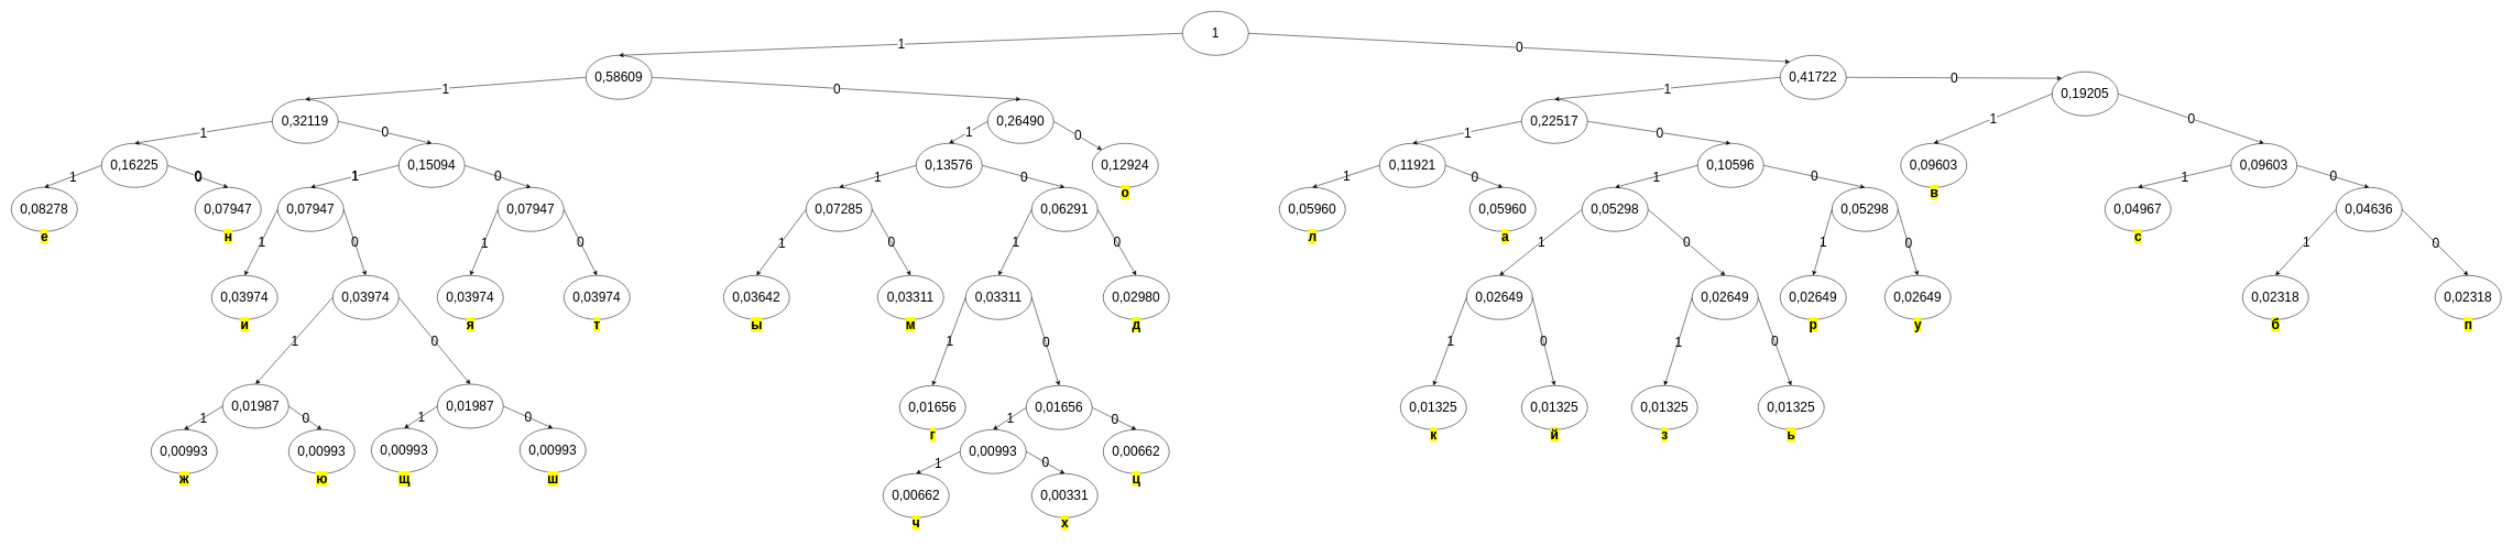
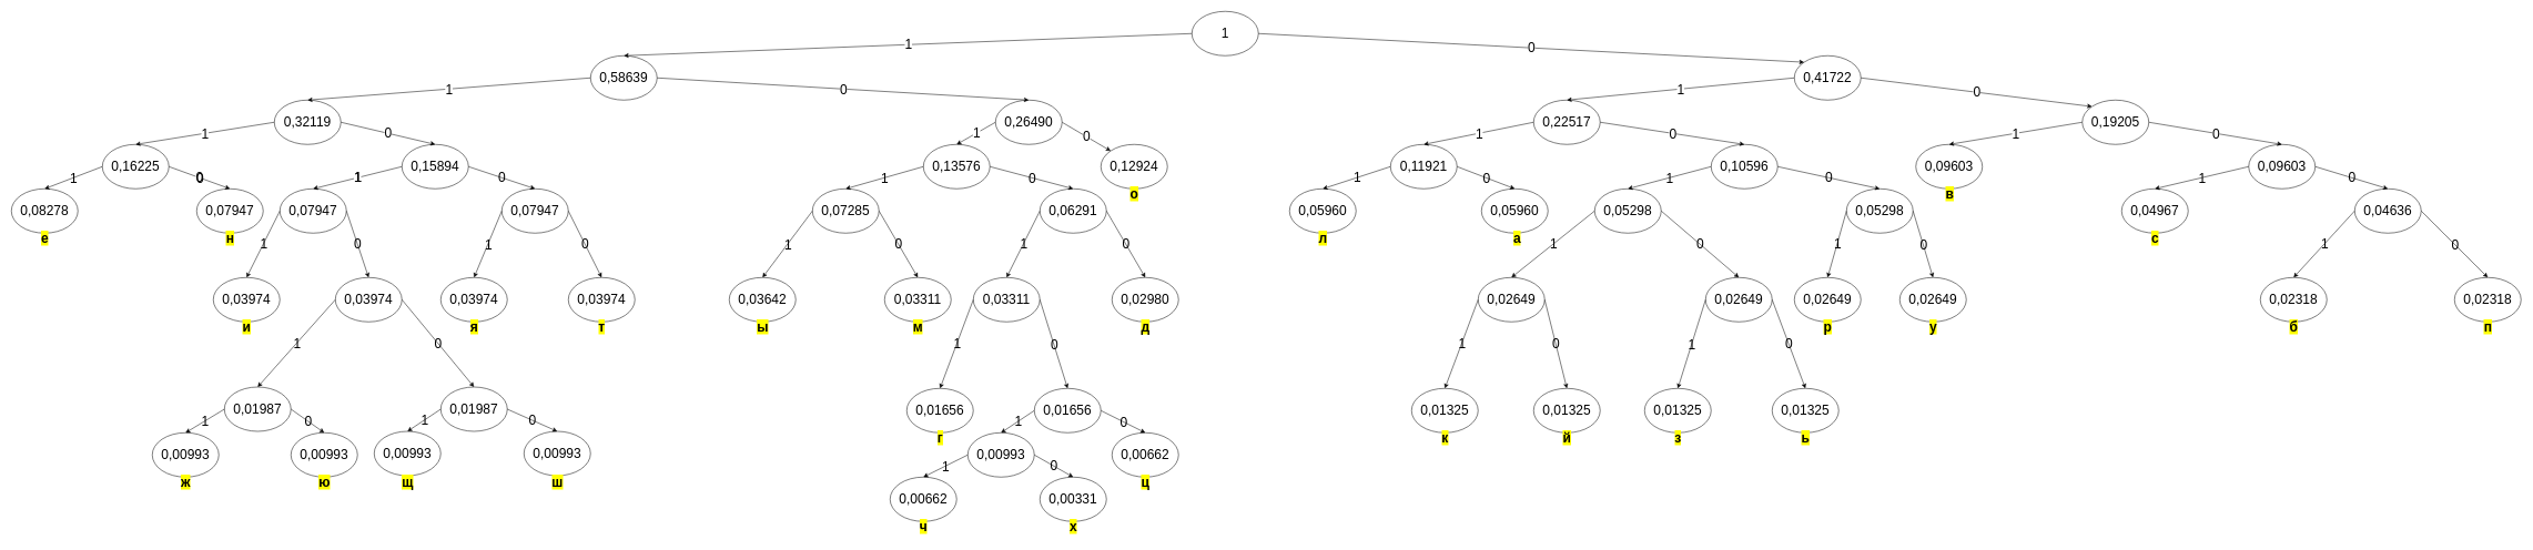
- <mxCell id="3" value="0,58609" style="ellipse;whiteSpace=wrap;html=1;fontSize=24;" vertex="1" parent="1"><mxGeometry x="1064" y="100" width="120" height="80" as="geometry" /></mxCell>
+ <mxCell id="3" value="0,58639" style="ellipse;whiteSpace=wrap;html=1;fontSize=24;" vertex="1" parent="1"><mxGeometry x="1064" y="100" width="120" height="80" as="geometry" /></mxCell>
- <mxCell id="12" value="0,19205" style="ellipse;whiteSpace=wrap;html=1;fontSize=24;" vertex="1" parent="1"><mxGeometry x="3728" y="130" width="120" height="80" as="geometry" /></mxCell>
+ <mxCell id="12" value="0,19205" style="ellipse;whiteSpace=wrap;html=1;fontSize=24;" vertex="1" parent="1"><mxGeometry x="3753" y="180" width="120" height="80" as="geometry" /></mxCell>
- <mxCell id="25" value="0,15094" style="ellipse;whiteSpace=wrap;html=1;fontSize=24;" vertex="1" parent="1"><mxGeometry x="724" y="260" width="120" height="80" as="geometry" /></mxCell>
+ <mxCell id="25" value="0,15894" style="ellipse;whiteSpace=wrap;html=1;fontSize=24;" vertex="1" parent="1"><mxGeometry x="724" y="260" width="120" height="80" as="geometry" /></mxCell>
